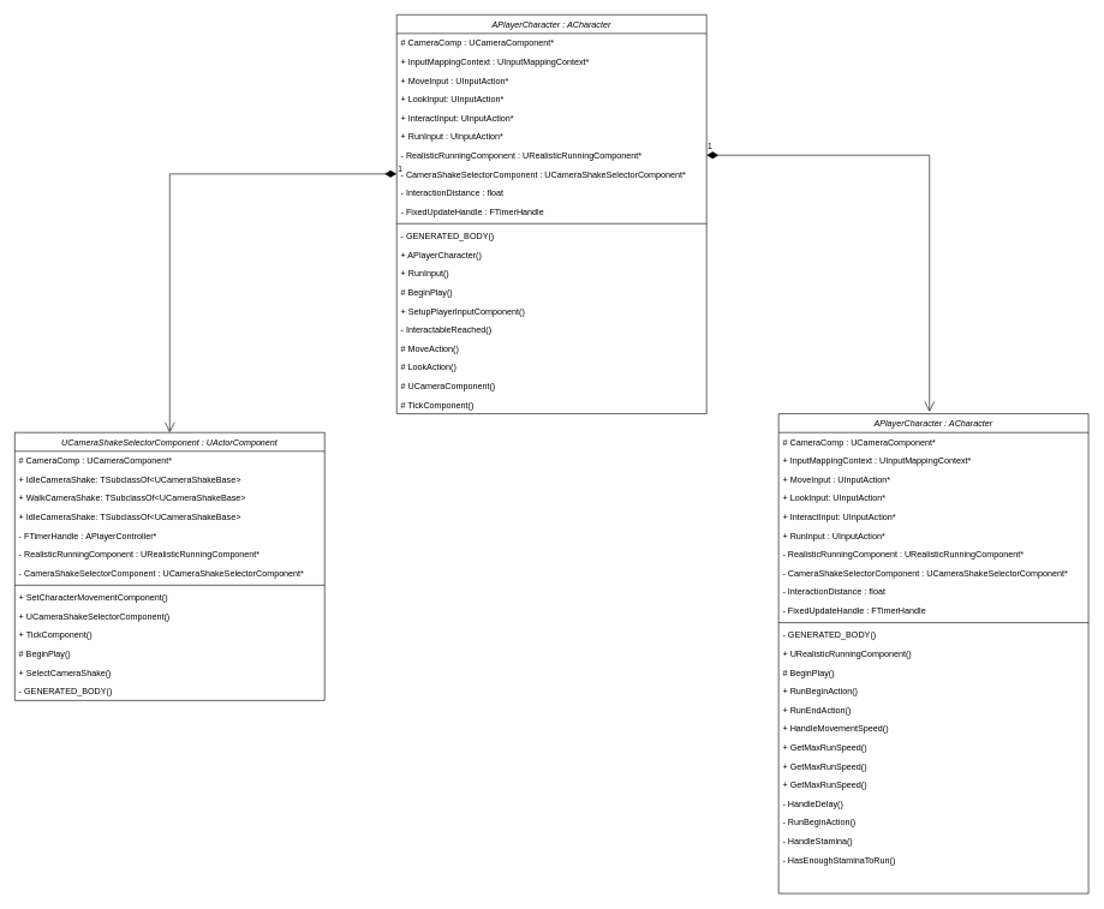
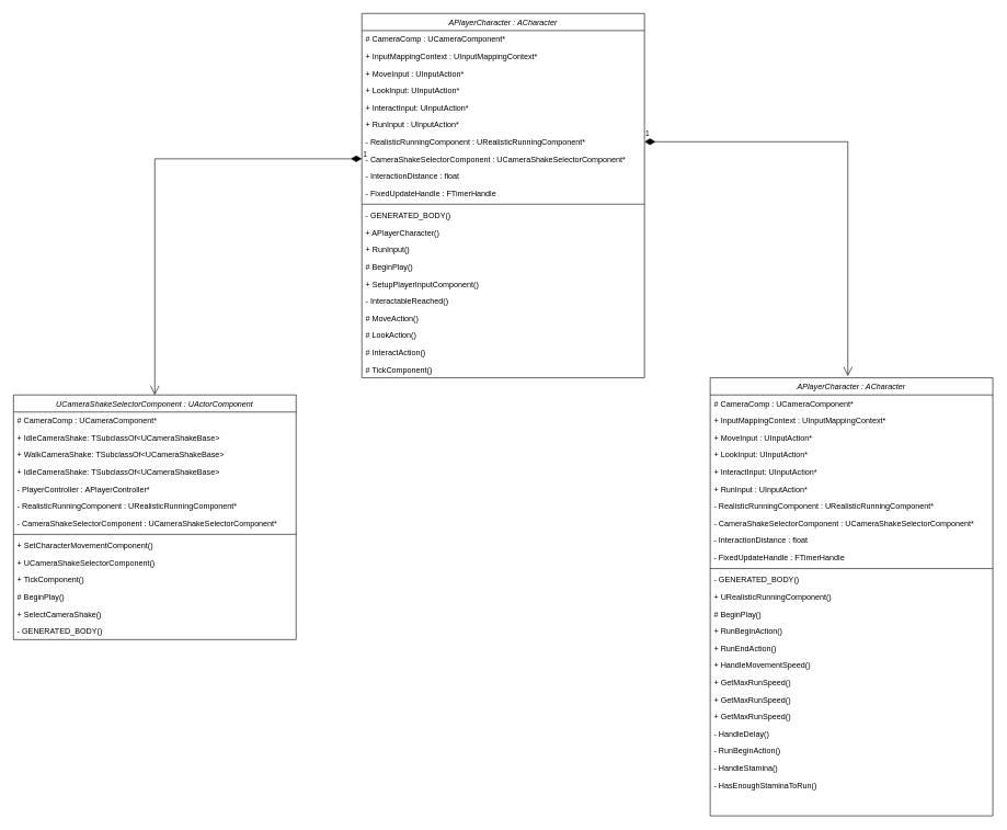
- <mxCell id="22" value="# UCameraComponent()" style="text;align=left;verticalAlign=top;spacingLeft=4;spacingRight=4;overflow=hidden;rotatable=0;points=[[0,0.5],[1,0.5]];portConstraint=eastwest;" vertex="1" parent="2"><mxGeometry y="502" width="430" height="26" as="geometry" /></mxCell>
+ <mxCell id="22" value="# InteractAction()" style="text;align=left;verticalAlign=top;spacingLeft=4;spacingRight=4;overflow=hidden;rotatable=0;points=[[0,0.5],[1,0.5]];portConstraint=eastwest;" vertex="1" parent="2"><mxGeometry y="502" width="430" height="26" as="geometry" /></mxCell>
- <mxCell id="29" value="- FTimerHandle : APlayerController*" style="text;align=left;verticalAlign=top;spacingLeft=4;spacingRight=4;overflow=hidden;rotatable=0;points=[[0,0.5],[1,0.5]];portConstraint=eastwest;rounded=0;shadow=0;html=0;" vertex="1" parent="24"><mxGeometry y="130" width="430" height="26" as="geometry" /></mxCell>
+ <mxCell id="29" value="- PlayerController : APlayerController*" style="text;align=left;verticalAlign=top;spacingLeft=4;spacingRight=4;overflow=hidden;rotatable=0;points=[[0,0.5],[1,0.5]];portConstraint=eastwest;rounded=0;shadow=0;html=0;" vertex="1" parent="24"><mxGeometry y="130" width="430" height="26" as="geometry" /></mxCell>
